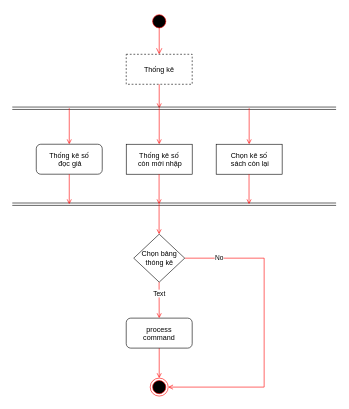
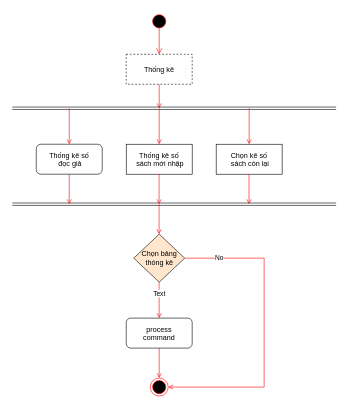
- <mxCell id="14" value="Thống kê số&#10; còn mới nhập" style="fontStyle=0;verticalAlign=middle;textDirection=ltr;align=center;" vertex="1" parent="1"><mxGeometry x="210" y="240" width="110" height="50" as="geometry" /></mxCell>
+ <mxCell id="14" value="Thống kê số&#10; sách mới nhập" style="fontStyle=0;verticalAlign=middle;textDirection=ltr;align=center;" vertex="1" parent="1"><mxGeometry x="210" y="240" width="110" height="50" as="geometry" /></mxCell>
- <mxCell id="23" value="&lt;font face=&quot;helvetica&quot;&gt;Chọn bảng thóng kê&lt;/font&gt;" style="rhombus;whiteSpace=wrap;html=1;align=center;" vertex="1" parent="1"><mxGeometry x="222.5" y="390" width="85" height="80" as="geometry" /></mxCell>
+ <mxCell id="23" value="&lt;font face=&quot;helvetica&quot;&gt;Chọn bảng thóng kê&lt;/font&gt;" style="rhombus;whiteSpace=wrap;html=1;align=center;fillColor=#ffe6cc;" vertex="1" parent="1"><mxGeometry x="222.5" y="390" width="85" height="80" as="geometry" /></mxCell>
